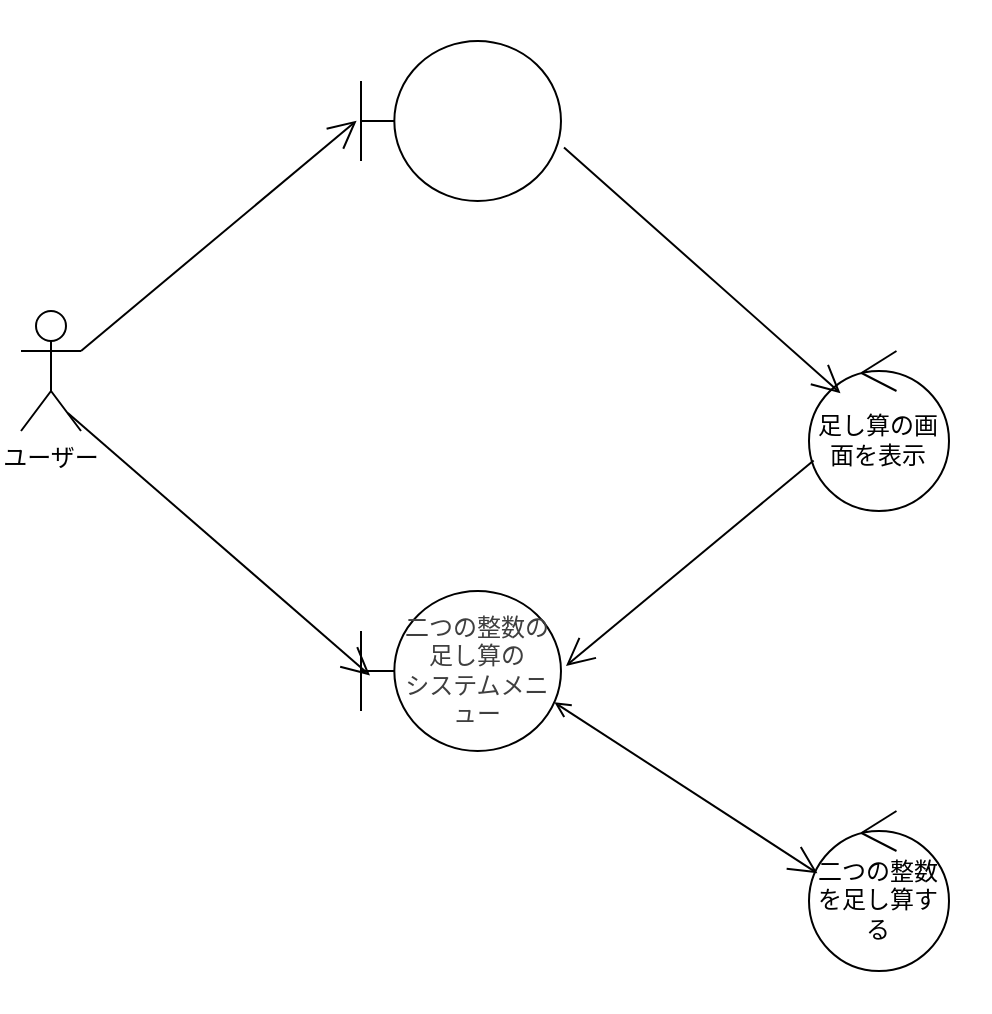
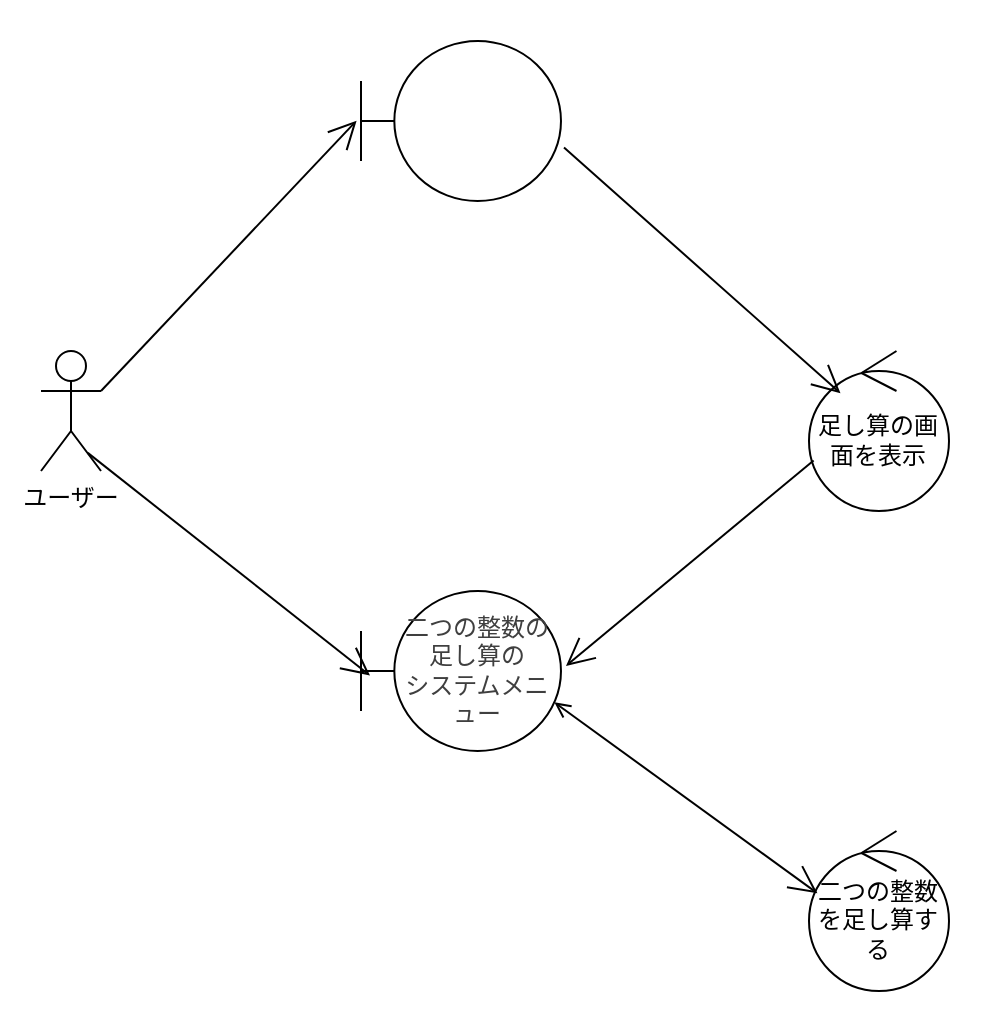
- <mxCell id="2" value="ユーザー" style="shape=umlActor;verticalLabelPosition=bottom;verticalAlign=top;html=1;" vertex="1" parent="1"><mxGeometry x="10" y="155" width="30" height="60" as="geometry" /></mxCell>
+ <mxCell id="2" value="ユーザー" style="shape=umlActor;verticalLabelPosition=bottom;verticalAlign=top;html=1;" vertex="1" parent="1"><mxGeometry x="20" y="175" width="30" height="60" as="geometry" /></mxCell>
- <mxCell id="10" value="二つの整数を足し算する" style="ellipse;shape=umlControl;whiteSpace=wrap;html=1;" vertex="1" parent="1"><mxGeometry x="404" y="405" width="70" height="80" as="geometry" /></mxCell>
+ <mxCell id="10" value="二つの整数を足し算する" style="ellipse;shape=umlControl;whiteSpace=wrap;html=1;" vertex="1" parent="1"><mxGeometry x="404" y="415" width="70" height="80" as="geometry" /></mxCell>
